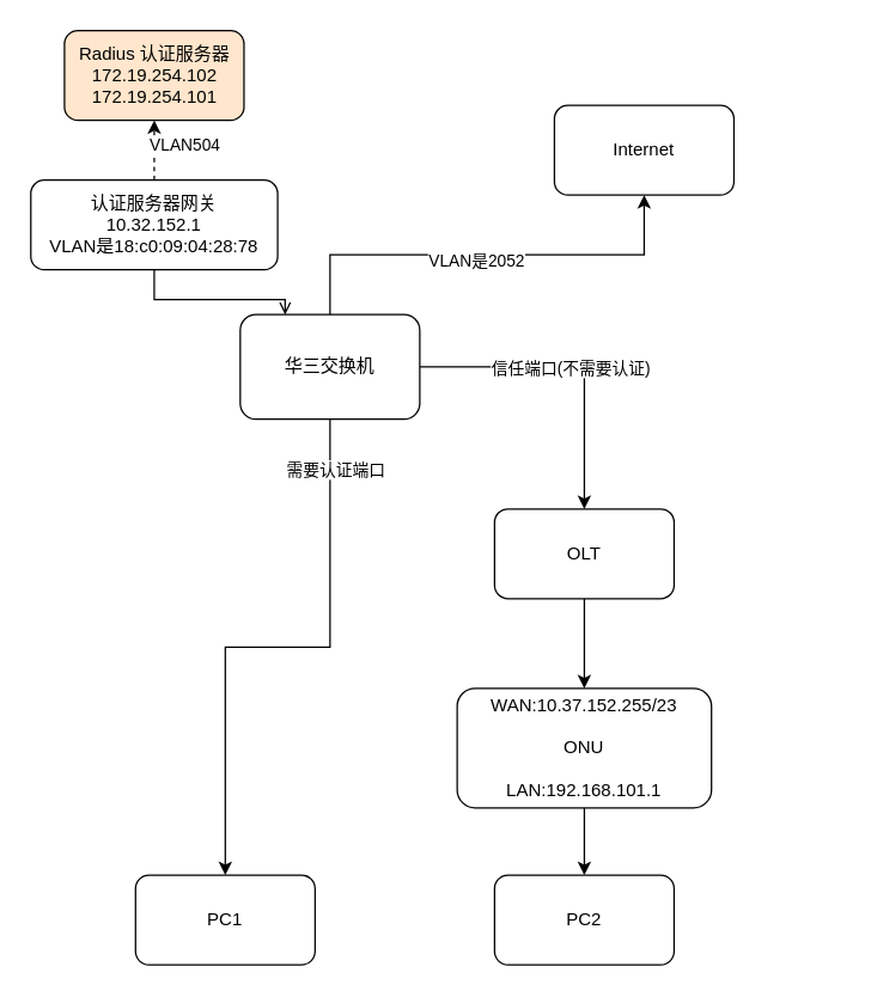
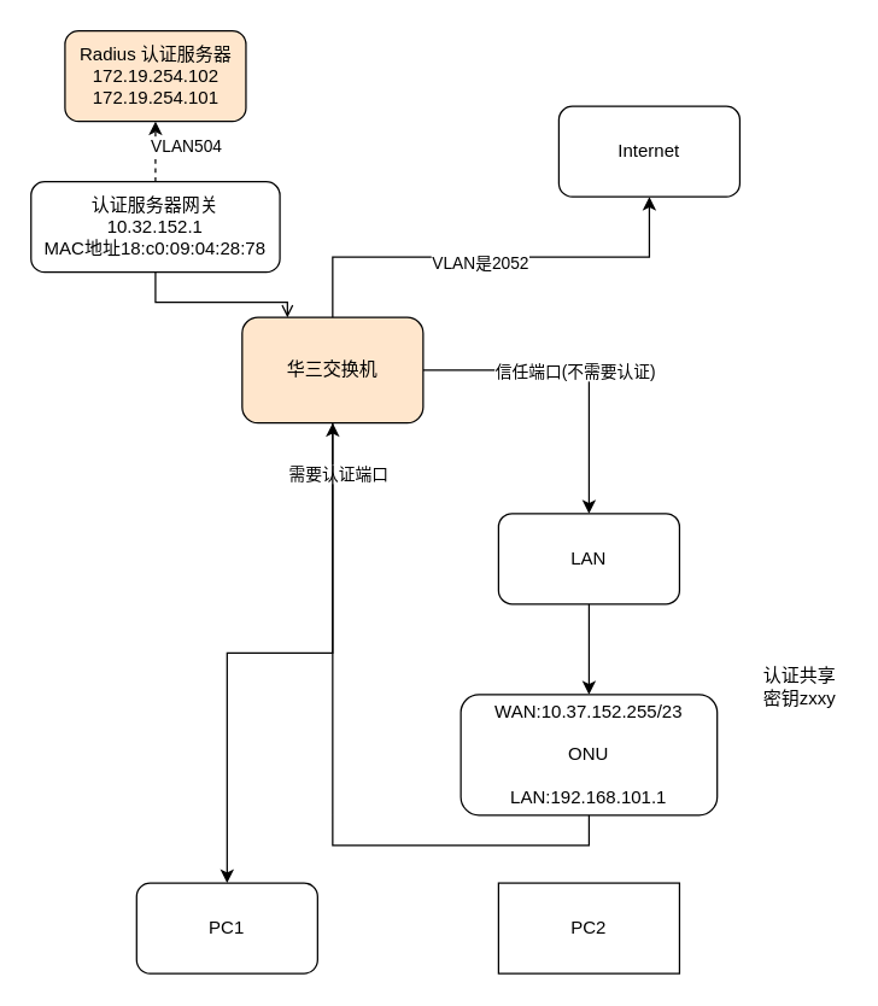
- <mxCell id="22" value="认证服务器网关&lt;div&gt;10.32.152.1&lt;/div&gt;&lt;div&gt;VLAN是18:c0:09:04:28:78&lt;/div&gt;" style="rounded=1;whiteSpace=wrap;html=1;" parent="1" vertex="1"><mxGeometry x="20" y="120" width="165" height="60" as="geometry" /></mxCell>
+ <mxCell id="22" value="认证服务器网关&lt;div&gt;10.32.152.1&lt;/div&gt;&lt;div&gt;MAC地址18:c0:09:04:28:78&lt;/div&gt;" style="rounded=1;whiteSpace=wrap;html=1;" parent="1" vertex="1"><mxGeometry x="20" y="120" width="165" height="60" as="geometry" /></mxCell>
- <mxCell id="14" value="华三交换机" style="rounded=1;whiteSpace=wrap;html=1;" parent="1" vertex="1"><mxGeometry x="160" y="210" width="120" height="70" as="geometry" /></mxCell>
+ <mxCell id="14" value="华三交换机" style="rounded=1;whiteSpace=wrap;html=1;fillColor=#ffe6cc;" parent="1" vertex="1"><mxGeometry x="160" y="210" width="120" height="70" as="geometry" /></mxCell>
- <mxCell id="4" value="OLT" style="rounded=1;whiteSpace=wrap;html=1;" parent="1" vertex="1"><mxGeometry x="330" y="340" width="120" height="60" as="geometry" /></mxCell>
+ <mxCell id="4" value="LAN" style="rounded=1;whiteSpace=wrap;html=1;" parent="1" vertex="1"><mxGeometry x="330" y="340" width="120" height="60" as="geometry" /></mxCell>
+ <mxCell id="20" value="认证共享密钥zxxy" style="text;html=1;align=center;verticalAlign=middle;whiteSpace=wrap;rounded=0;" parent="1" vertex="1"><mxGeometry x="500" y="440" width="60" height="30" as="geometry" /></mxCell>
- <mxCell id="16" style="edgeStyle=orthogonalEdgeStyle;rounded=0;orthogonalLoop=1;jettySize=auto;html=1;exitX=0.5;exitY=1;exitDx=0;exitDy=0;entryX=0.5;entryY=0;entryDx=0;entryDy=0;" parent="1" source="17" target="18" edge="1"><mxGeometry relative="1" as="geometry" /></mxCell>
+ <mxCell id="16" style="edgeStyle=orthogonalEdgeStyle;rounded=0;orthogonalLoop=1;jettySize=auto;html=1;exitX=0.5;exitY=1;exitDx=0;exitDy=0;" parent="1" source="17" target="14" edge="1"><mxGeometry relative="1" as="geometry" /></mxCell>
- <mxCell id="18" value="PC2" style="rounded=1;whiteSpace=wrap;html=1;" parent="1" vertex="1"><mxGeometry x="330" y="585" width="120" height="60" as="geometry" /></mxCell>
+ <mxCell id="18" value="PC2" style="whiteSpace=wrap;html=1;rounded=0;" parent="1" vertex="1"><mxGeometry x="330" y="585" width="120" height="60" as="geometry" /></mxCell>
